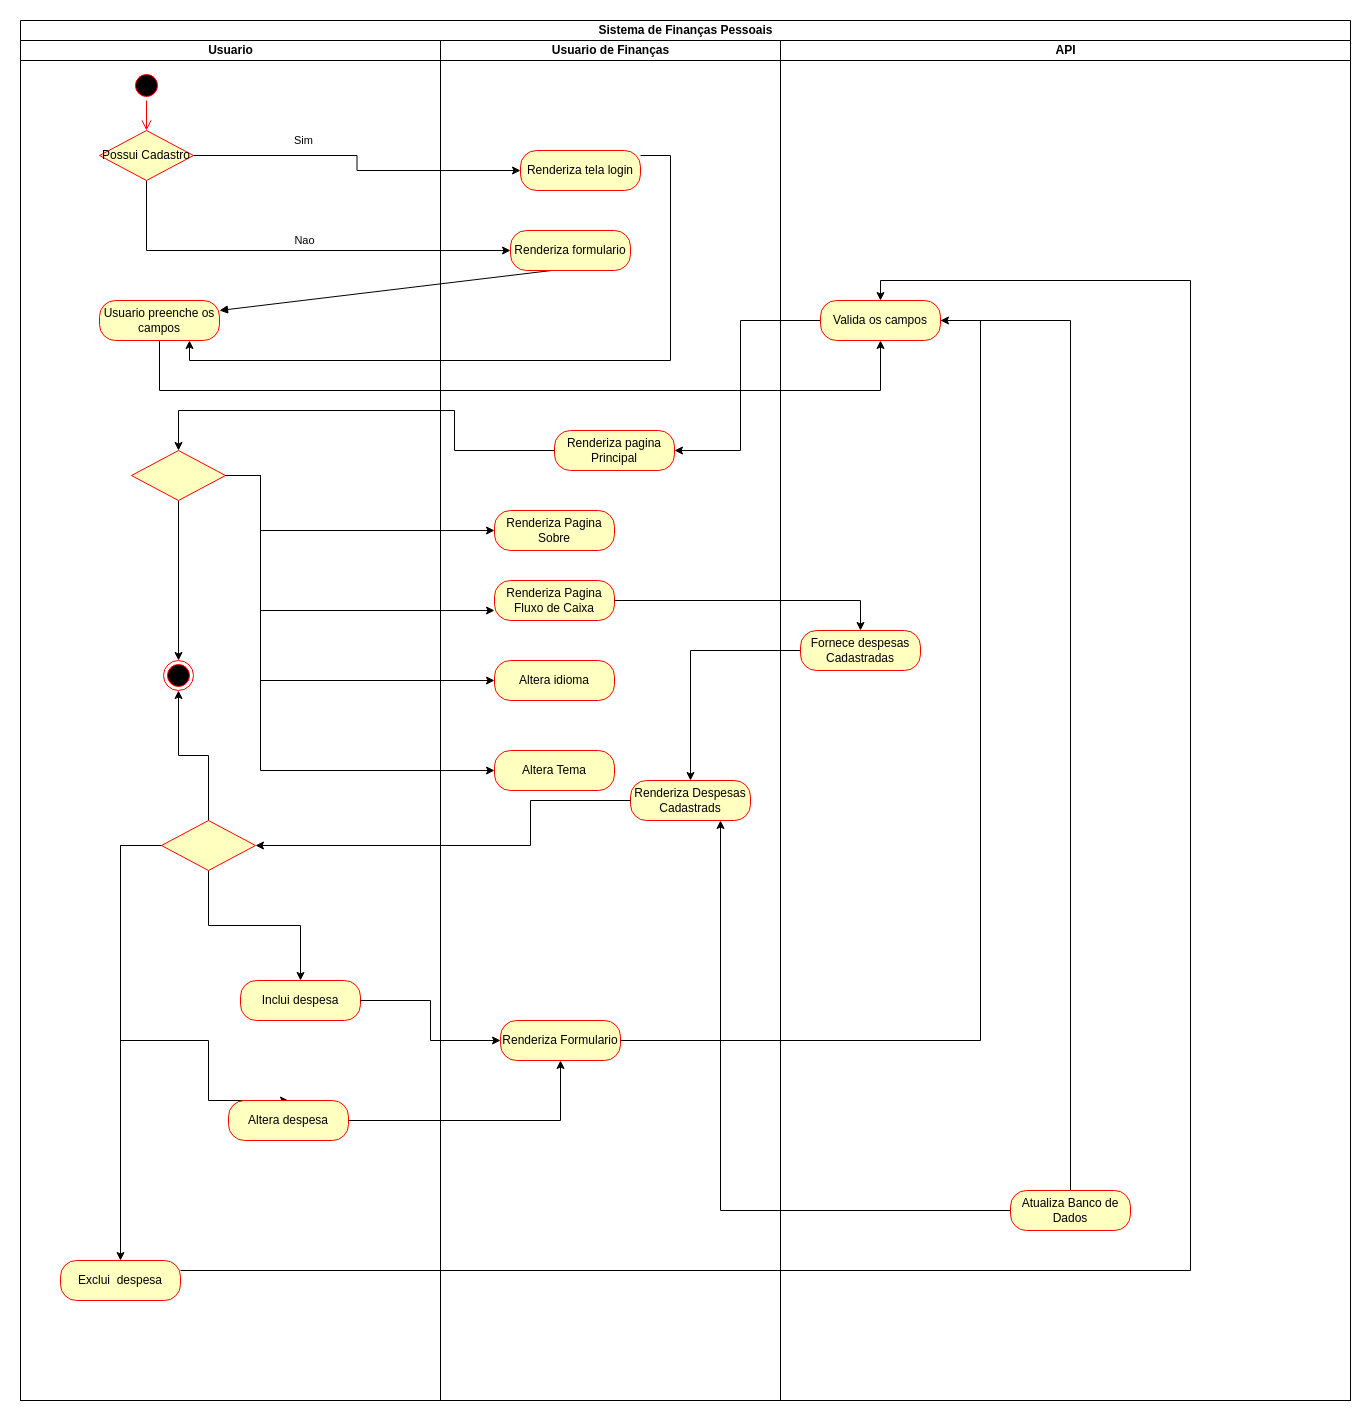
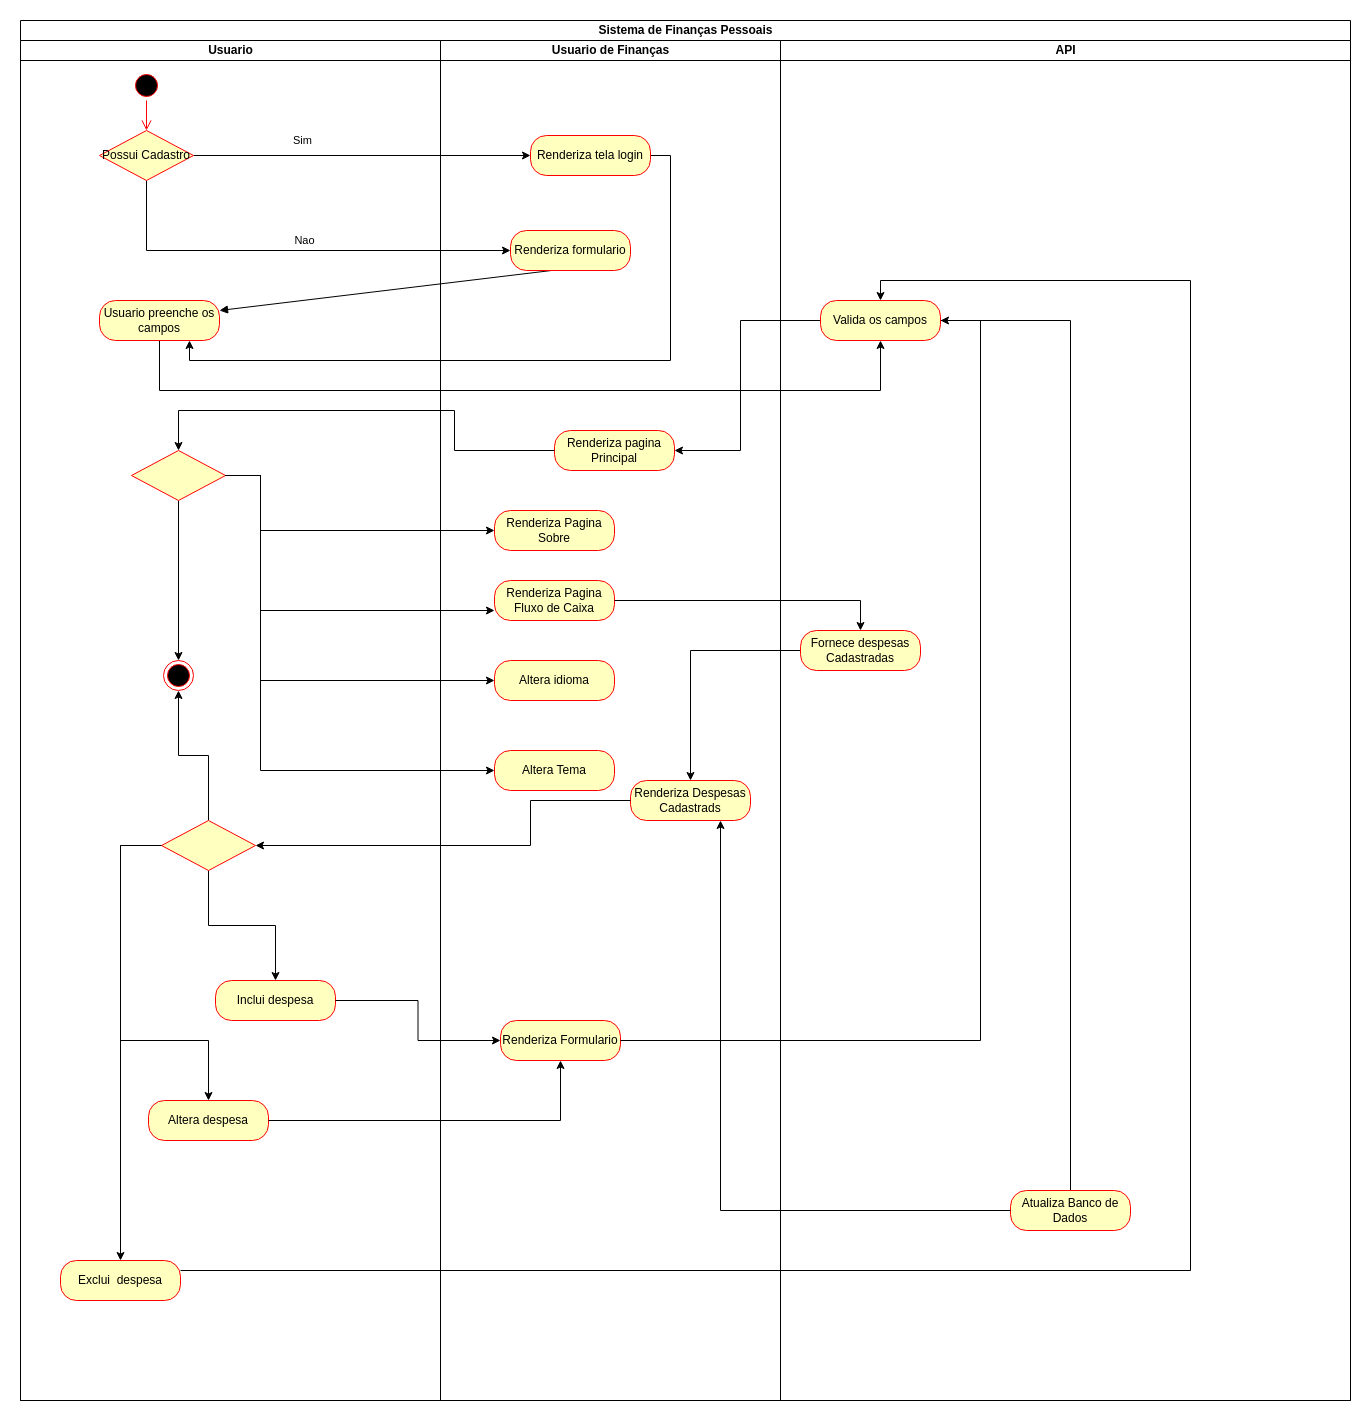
- <mxCell id="31" value="Renderiza tela login" style="rounded=1;whiteSpace=wrap;html=1;arcSize=40;fontColor=#000000;fillColor=#ffffc0;strokeColor=#ff0000;" vertex="1" parent="24"><mxGeometry x="80" y="110" width="120" height="40" as="geometry" /></mxCell>
+ <mxCell id="31" value="Renderiza tela login" style="rounded=1;whiteSpace=wrap;html=1;arcSize=40;fontColor=#000000;fillColor=#ffffc0;strokeColor=#ff0000;" vertex="1" parent="24"><mxGeometry x="90" y="95" width="120" height="40" as="geometry" /></mxCell>
- <mxCell id="23" value="Inclui despesa" style="rounded=1;whiteSpace=wrap;html=1;arcSize=40;fontColor=#000000;fillColor=#ffffc0;strokeColor=#ff0000;" vertex="1" parent="8"><mxGeometry x="220" y="940" width="120" height="40" as="geometry" /></mxCell>
+ <mxCell id="23" value="Inclui despesa" style="rounded=1;whiteSpace=wrap;html=1;arcSize=40;fontColor=#000000;fillColor=#ffffc0;strokeColor=#ff0000;" vertex="1" parent="8"><mxGeometry x="195" y="940" width="120" height="40" as="geometry" /></mxCell>
- <mxCell id="18" value="Altera despesa" style="rounded=1;whiteSpace=wrap;html=1;arcSize=40;fontColor=#000000;fillColor=#ffffc0;strokeColor=#ff0000;" vertex="1" parent="8"><mxGeometry x="208" y="1060" width="120" height="40" as="geometry" /></mxCell>
+ <mxCell id="18" value="Altera despesa" style="rounded=1;whiteSpace=wrap;html=1;arcSize=40;fontColor=#000000;fillColor=#ffffc0;strokeColor=#ff0000;" vertex="1" parent="8"><mxGeometry x="128" y="1060" width="120" height="40" as="geometry" /></mxCell>
